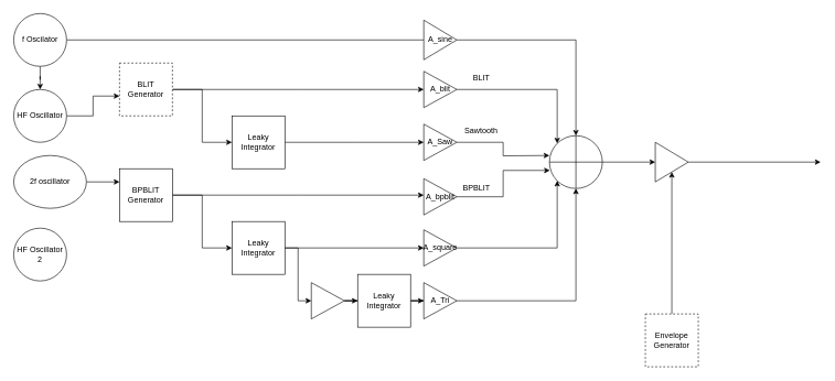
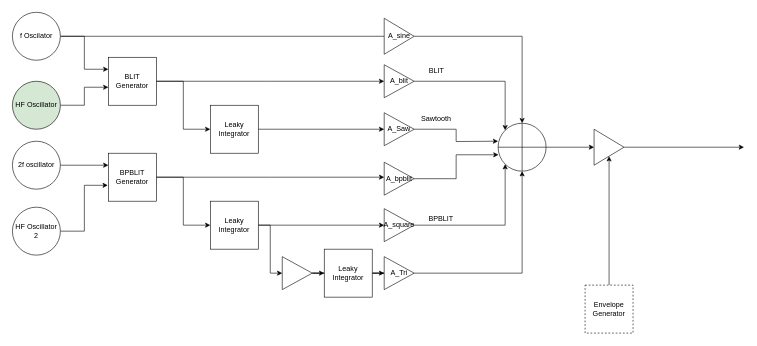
- <mxCell id="2" style="edgeStyle=orthogonalEdgeStyle;rounded=0;orthogonalLoop=1;jettySize=auto;html=1;" edge="1" parent="1" source="4" target="6"><mxGeometry relative="1" as="geometry" /></mxCell>
+ <mxCell id="2" style="edgeStyle=orthogonalEdgeStyle;rounded=0;orthogonalLoop=1;jettySize=auto;html=1;entryX=0;entryY=0.25;entryDx=0;entryDy=0;" edge="1" parent="1" source="4" target="9"><mxGeometry relative="1" as="geometry" /></mxCell>
- <mxCell id="9" value="BLIT Generator" style="whiteSpace=wrap;html=1;aspect=fixed;dashed=1;" vertex="1" parent="1"><mxGeometry x="180" y="95" width="80" height="80" as="geometry" /></mxCell>
+ <mxCell id="9" value="BLIT Generator" style="whiteSpace=wrap;html=1;aspect=fixed;" vertex="1" parent="1"><mxGeometry x="180" y="95" width="80" height="80" as="geometry" /></mxCell>
- <mxCell id="6" value="HF Oscillator" style="ellipse;whiteSpace=wrap;html=1;aspect=fixed;" vertex="1" parent="1"><mxGeometry x="20" y="135" width="80" height="80" as="geometry" /></mxCell>
+ <mxCell id="6" value="HF Oscillator" style="ellipse;whiteSpace=wrap;html=1;aspect=fixed;fillColor=#d5e8d4;" vertex="1" parent="1"><mxGeometry x="20" y="135" width="80" height="80" as="geometry" /></mxCell>
- <mxCell id="11" value="2f oscillator" style="ellipse;whiteSpace=wrap;html=1;aspect=fixed;" vertex="1" parent="1"><mxGeometry x="20" y="235" width="110" height="80" as="geometry" /></mxCell>
+ <mxCell id="11" value="2f oscillator" style="ellipse;whiteSpace=wrap;html=1;aspect=fixed;" vertex="1" parent="1"><mxGeometry x="20" y="235" width="80" height="80" as="geometry" /></mxCell>
- <mxCell id="46" value="BPBLIT" style="text;html=1;strokeColor=none;fillColor=none;align=center;verticalAlign=middle;whiteSpace=wrap;rounded=0;opacity=0;" vertex="1" parent="1"><mxGeometry x="700" y="275" width="40" height="20" as="geometry" /></mxCell>
+ <mxCell id="46" value="BPBLIT" style="text;html=1;strokeColor=none;fillColor=none;align=center;verticalAlign=middle;whiteSpace=wrap;rounded=0;opacity=0;" vertex="1" parent="1"><mxGeometry x="715" y="355" width="40" height="20" as="geometry" /></mxCell>
+ <mxCell id="15" style="edgeStyle=orthogonalEdgeStyle;rounded=0;orthogonalLoop=1;jettySize=auto;html=1;entryX=-0.012;entryY=0.669;entryDx=0;entryDy=0;entryPerimeter=0;" edge="1" parent="1" source="16" target="14"><mxGeometry relative="1" as="geometry" /></mxCell>
